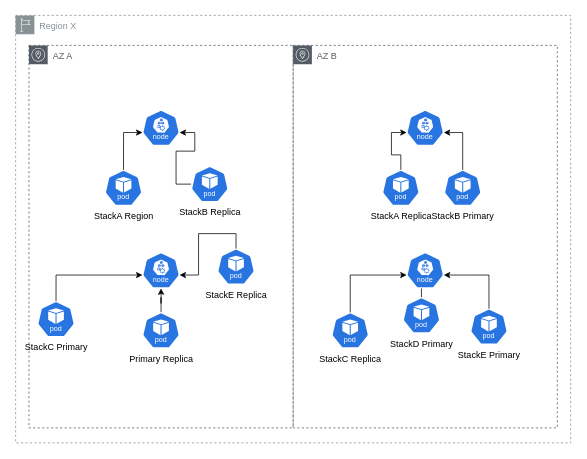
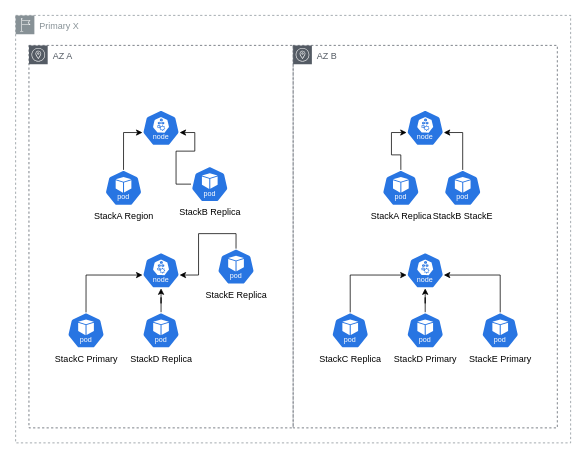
- <mxCell id="3" value="Region X" style="sketch=0;outlineConnect=0;gradientColor=none;html=1;whiteSpace=wrap;fontSize=12;fontStyle=0;shape=mxgraph.aws4.group;grIcon=mxgraph.aws4.group_region;strokeColor=#879196;fillColor=none;verticalAlign=top;align=left;spacingLeft=30;fontColor=#879196;dashed=1;" vertex="1" parent="1"><mxGeometry x="20" y="20" width="740" height="570" as="geometry" /></mxCell>
+ <mxCell id="3" value="Primary X" style="sketch=0;outlineConnect=0;gradientColor=none;html=1;whiteSpace=wrap;fontSize=12;fontStyle=0;shape=mxgraph.aws4.group;grIcon=mxgraph.aws4.group_region;strokeColor=#879196;fillColor=none;verticalAlign=top;align=left;spacingLeft=30;fontColor=#879196;dashed=1;" vertex="1" parent="1"><mxGeometry x="20" y="20" width="740" height="570" as="geometry" /></mxCell>
- <mxCell id="6" value="StackB Primary" style="aspect=fixed;sketch=0;html=1;dashed=0;whitespace=wrap;verticalLabelPosition=bottom;verticalAlign=top;fillColor=#2875E2;strokeColor=#ffffff;points=[[0.005,0.63,0],[0.1,0.2,0],[0.9,0.2,0],[0.5,0,0],[0.995,0.63,0],[0.72,0.99,0],[0.5,1,0],[0.28,0.99,0]];shape=mxgraph.kubernetes.icon2;kubernetesLabel=1;prIcon=pod" vertex="1" parent="1"><mxGeometry x="591.13" y="226" width="50" height="48" as="geometry" /></mxCell>
+ <mxCell id="6" value="StackB StackE" style="aspect=fixed;sketch=0;html=1;dashed=0;whitespace=wrap;verticalLabelPosition=bottom;verticalAlign=top;fillColor=#2875E2;strokeColor=#ffffff;points=[[0.005,0.63,0],[0.1,0.2,0],[0.9,0.2,0],[0.5,0,0],[0.995,0.63,0],[0.72,0.99,0],[0.5,1,0],[0.28,0.99,0]];shape=mxgraph.kubernetes.icon2;kubernetesLabel=1;prIcon=pod" vertex="1" parent="1"><mxGeometry x="591.13" y="226" width="50" height="48" as="geometry" /></mxCell>
- <mxCell id="11" value="StackD Primary" style="aspect=fixed;sketch=0;html=1;dashed=0;whitespace=wrap;verticalLabelPosition=bottom;verticalAlign=top;fillColor=#2875E2;strokeColor=#ffffff;points=[[0.005,0.63,0],[0.1,0.2,0],[0.9,0.2,0],[0.5,0,0],[0.995,0.63,0],[0.72,0.99,0],[0.5,1,0],[0.28,0.99,0]];shape=mxgraph.kubernetes.icon2;kubernetesLabel=1;prIcon=pod" vertex="1" parent="1"><mxGeometry x="536.13" y="396" width="50" height="48" as="geometry" /></mxCell>
+ <mxCell id="11" value="StackD Primary" style="aspect=fixed;sketch=0;html=1;dashed=0;whitespace=wrap;verticalLabelPosition=bottom;verticalAlign=top;fillColor=#2875E2;strokeColor=#ffffff;points=[[0.005,0.63,0],[0.1,0.2,0],[0.9,0.2,0],[0.5,0,0],[0.995,0.63,0],[0.72,0.99,0],[0.5,1,0],[0.28,0.99,0]];shape=mxgraph.kubernetes.icon2;kubernetesLabel=1;prIcon=pod" vertex="1" parent="1"><mxGeometry x="541.13" y="416" width="50" height="48" as="geometry" /></mxCell>
- <mxCell id="22" value="StackC Primary" style="aspect=fixed;sketch=0;html=1;dashed=0;whitespace=wrap;verticalLabelPosition=bottom;verticalAlign=top;fillColor=#2875E2;strokeColor=#ffffff;points=[[0.005,0.63,0],[0.1,0.2,0],[0.9,0.2,0],[0.5,0,0],[0.995,0.63,0],[0.72,0.99,0],[0.5,1,0],[0.28,0.99,0]];shape=mxgraph.kubernetes.icon2;kubernetesLabel=1;prIcon=pod" vertex="1" parent="1"><mxGeometry x="48.87" y="401" width="50" height="48" as="geometry" /></mxCell>
+ <mxCell id="22" value="StackC Primary" style="aspect=fixed;sketch=0;html=1;dashed=0;whitespace=wrap;verticalLabelPosition=bottom;verticalAlign=top;fillColor=#2875E2;strokeColor=#ffffff;points=[[0.005,0.63,0],[0.1,0.2,0],[0.9,0.2,0],[0.5,0,0],[0.995,0.63,0],[0.72,0.99,0],[0.5,1,0],[0.28,0.99,0]];shape=mxgraph.kubernetes.icon2;kubernetesLabel=1;prIcon=pod" vertex="1" parent="1"><mxGeometry x="88.87" y="416" width="50" height="48" as="geometry" /></mxCell>
- <mxCell id="13" value="StackE Primary" style="aspect=fixed;sketch=0;html=1;dashed=0;whitespace=wrap;verticalLabelPosition=bottom;verticalAlign=top;fillColor=#2875E2;strokeColor=#ffffff;points=[[0.005,0.63,0],[0.1,0.2,0],[0.9,0.2,0],[0.5,0,0],[0.995,0.63,0],[0.72,0.99,0],[0.5,1,0],[0.28,0.99,0]];shape=mxgraph.kubernetes.icon2;kubernetesLabel=1;prIcon=pod" vertex="1" parent="1"><mxGeometry x="626.13" y="411" width="50" height="48" as="geometry" /></mxCell>
+ <mxCell id="13" value="StackE Primary" style="aspect=fixed;sketch=0;html=1;dashed=0;whitespace=wrap;verticalLabelPosition=bottom;verticalAlign=top;fillColor=#2875E2;strokeColor=#ffffff;points=[[0.005,0.63,0],[0.1,0.2,0],[0.9,0.2,0],[0.5,0,0],[0.995,0.63,0],[0.72,0.99,0],[0.5,1,0],[0.28,0.99,0]];shape=mxgraph.kubernetes.icon2;kubernetesLabel=1;prIcon=pod" vertex="1" parent="1"><mxGeometry x="641.13" y="416" width="50" height="48" as="geometry" /></mxCell>
- <mxCell id="24" value="Primary Replica" style="aspect=fixed;sketch=0;html=1;dashed=0;whitespace=wrap;verticalLabelPosition=bottom;verticalAlign=top;fillColor=#2875E2;strokeColor=#ffffff;points=[[0.005,0.63,0],[0.1,0.2,0],[0.9,0.2,0],[0.5,0,0],[0.995,0.63,0],[0.72,0.99,0],[0.5,1,0],[0.28,0.99,0]];shape=mxgraph.kubernetes.icon2;kubernetesLabel=1;prIcon=pod" vertex="1" parent="1"><mxGeometry x="188.87" y="416" width="50" height="48" as="geometry" /></mxCell>
+ <mxCell id="24" value="StackD Replica" style="aspect=fixed;sketch=0;html=1;dashed=0;whitespace=wrap;verticalLabelPosition=bottom;verticalAlign=top;fillColor=#2875E2;strokeColor=#ffffff;points=[[0.005,0.63,0],[0.1,0.2,0],[0.9,0.2,0],[0.5,0,0],[0.995,0.63,0],[0.72,0.99,0],[0.5,1,0],[0.28,0.99,0]];shape=mxgraph.kubernetes.icon2;kubernetesLabel=1;prIcon=pod" vertex="1" parent="1"><mxGeometry x="188.87" y="416" width="50" height="48" as="geometry" /></mxCell>
